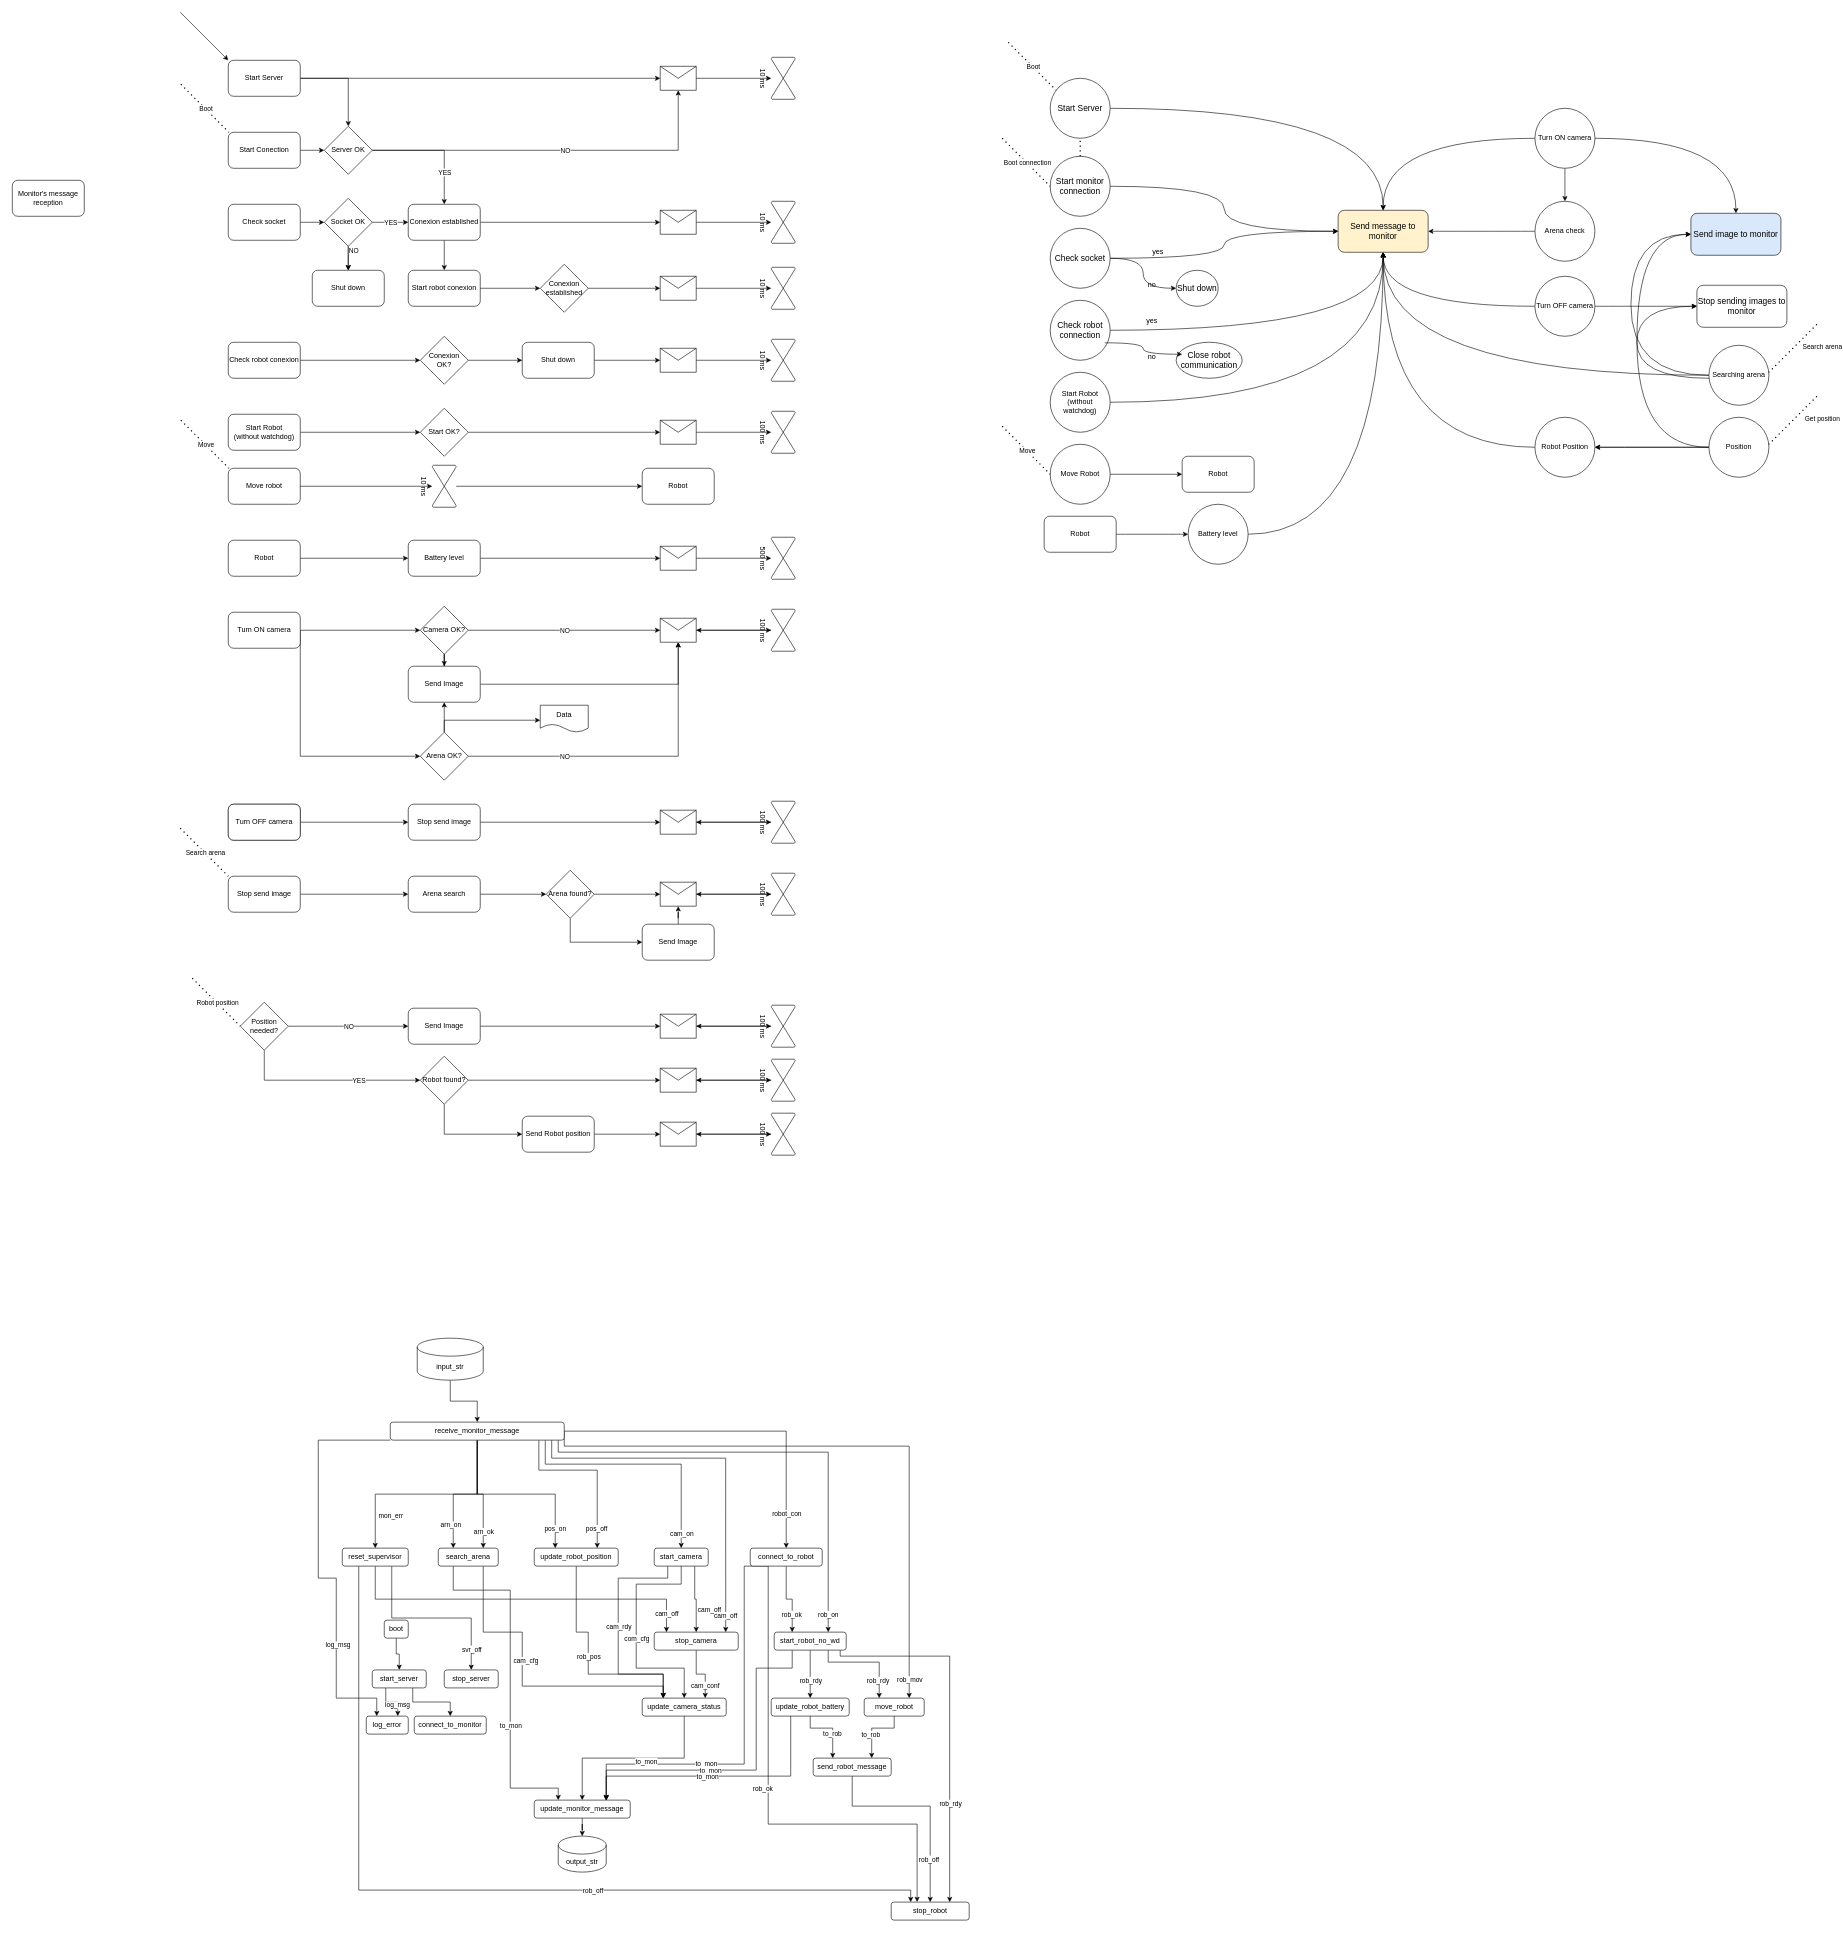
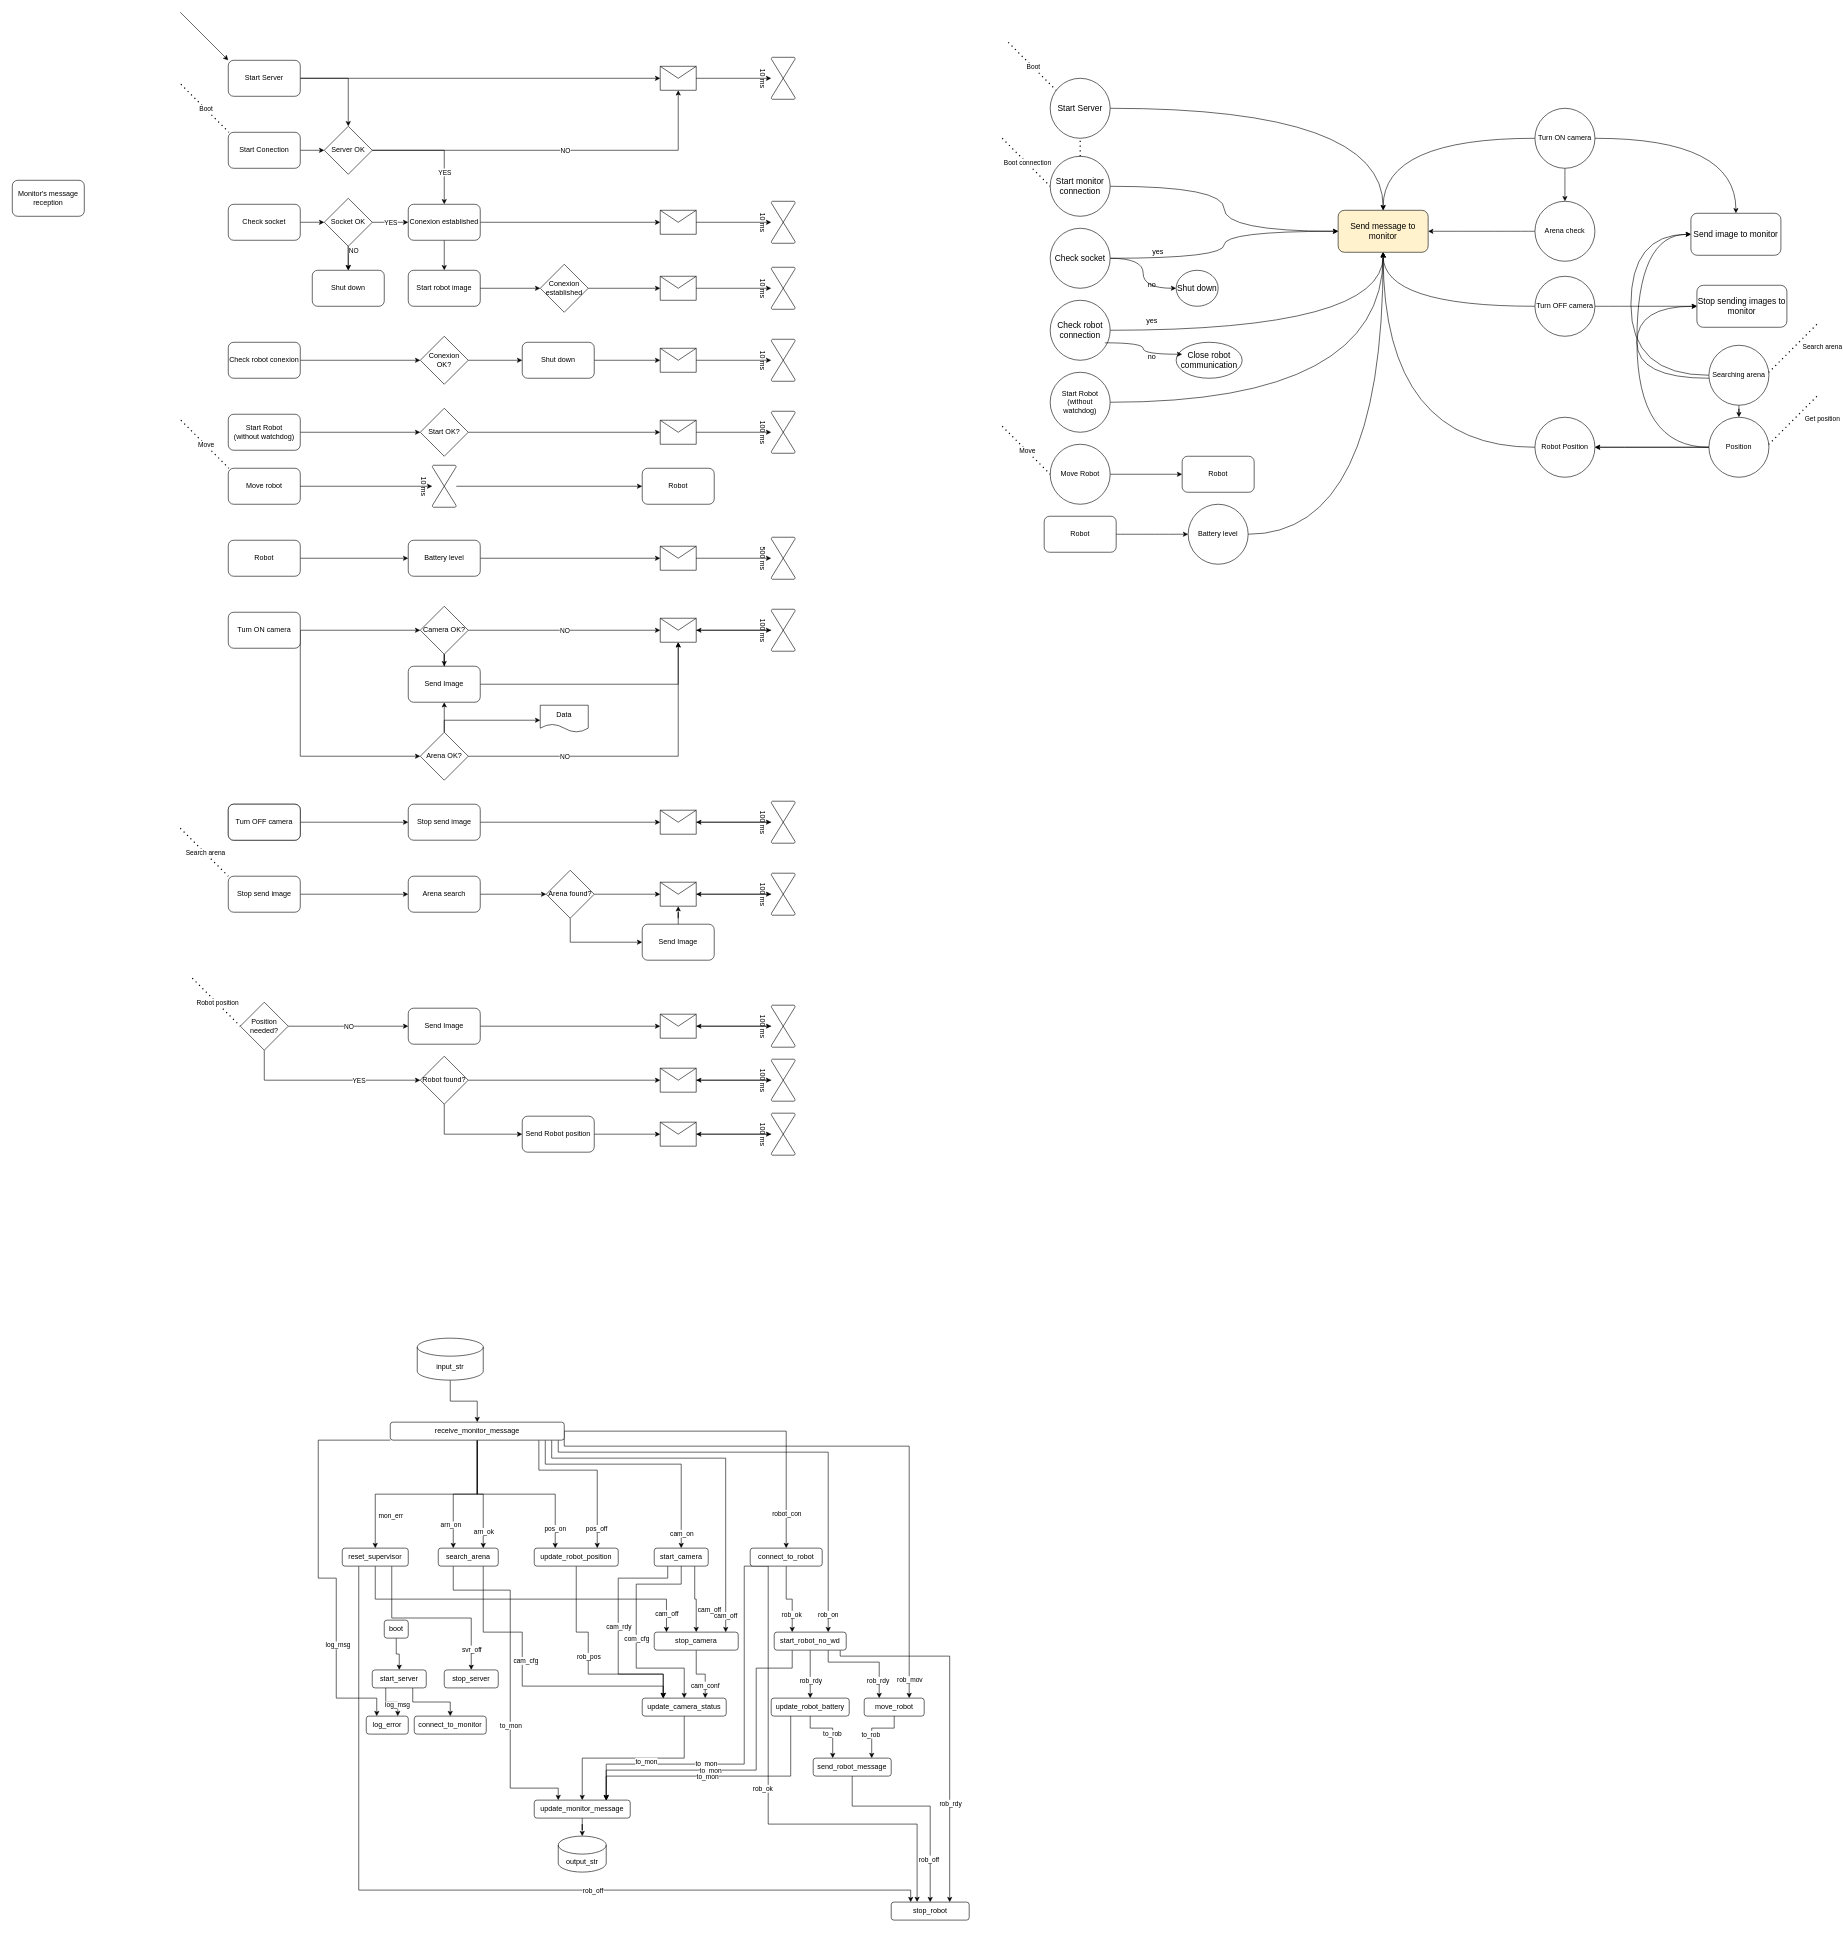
- <mxCell id="167" value="&lt;font style=&quot;font-size: 14px;&quot;&gt;Send image to monitor&lt;/font&gt;" style="rounded=1;whiteSpace=wrap;html=1;fillColor=#dae8fc;" parent="1" vertex="1"><mxGeometry x="2818" y="355" width="150" height="70" as="geometry" /></mxCell>
+ <mxCell id="167" value="&lt;font style=&quot;font-size: 14px;&quot;&gt;Send image to monitor&lt;/font&gt;" style="rounded=1;whiteSpace=wrap;html=1;" parent="1" vertex="1"><mxGeometry x="2818" y="355" width="150" height="70" as="geometry" /></mxCell>
- <mxCell id="24" value="Start robot conexion" style="whiteSpace=wrap;html=1;rounded=1;" parent="1" vertex="1"><mxGeometry x="680" y="450" width="120" height="60" as="geometry" /></mxCell>
+ <mxCell id="24" value="Start robot image" style="whiteSpace=wrap;html=1;rounded=1;" parent="1" vertex="1"><mxGeometry x="680" y="450" width="120" height="60" as="geometry" /></mxCell>
- <mxCell id="171" style="edgeStyle=orthogonalEdgeStyle;rounded=0;orthogonalLoop=1;jettySize=auto;html=1;curved=1;" parent="1" source="174" target="139" edge="1"><mxGeometry relative="1" as="geometry" /></mxCell>
+ <mxCell id="171" style="edgeStyle=orthogonalEdgeStyle;rounded=0;orthogonalLoop=1;jettySize=auto;html=1;curved=1;" parent="1" source="174" target="182" edge="1"><mxGeometry relative="1" as="geometry" /></mxCell>
